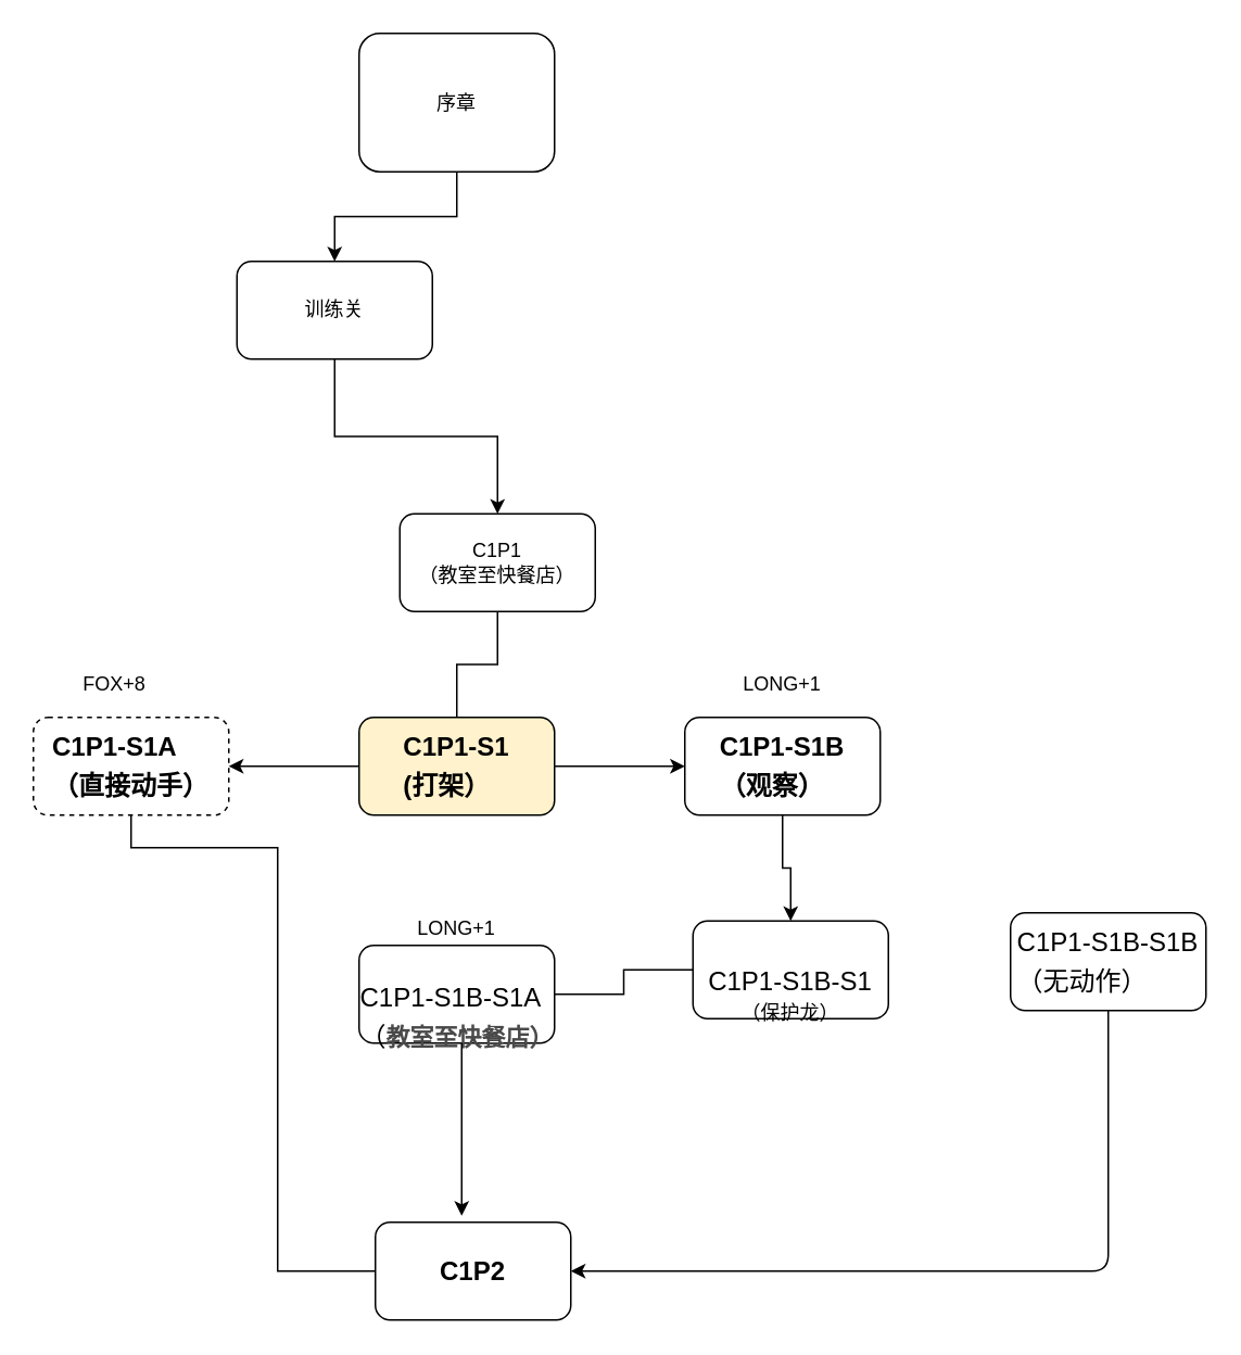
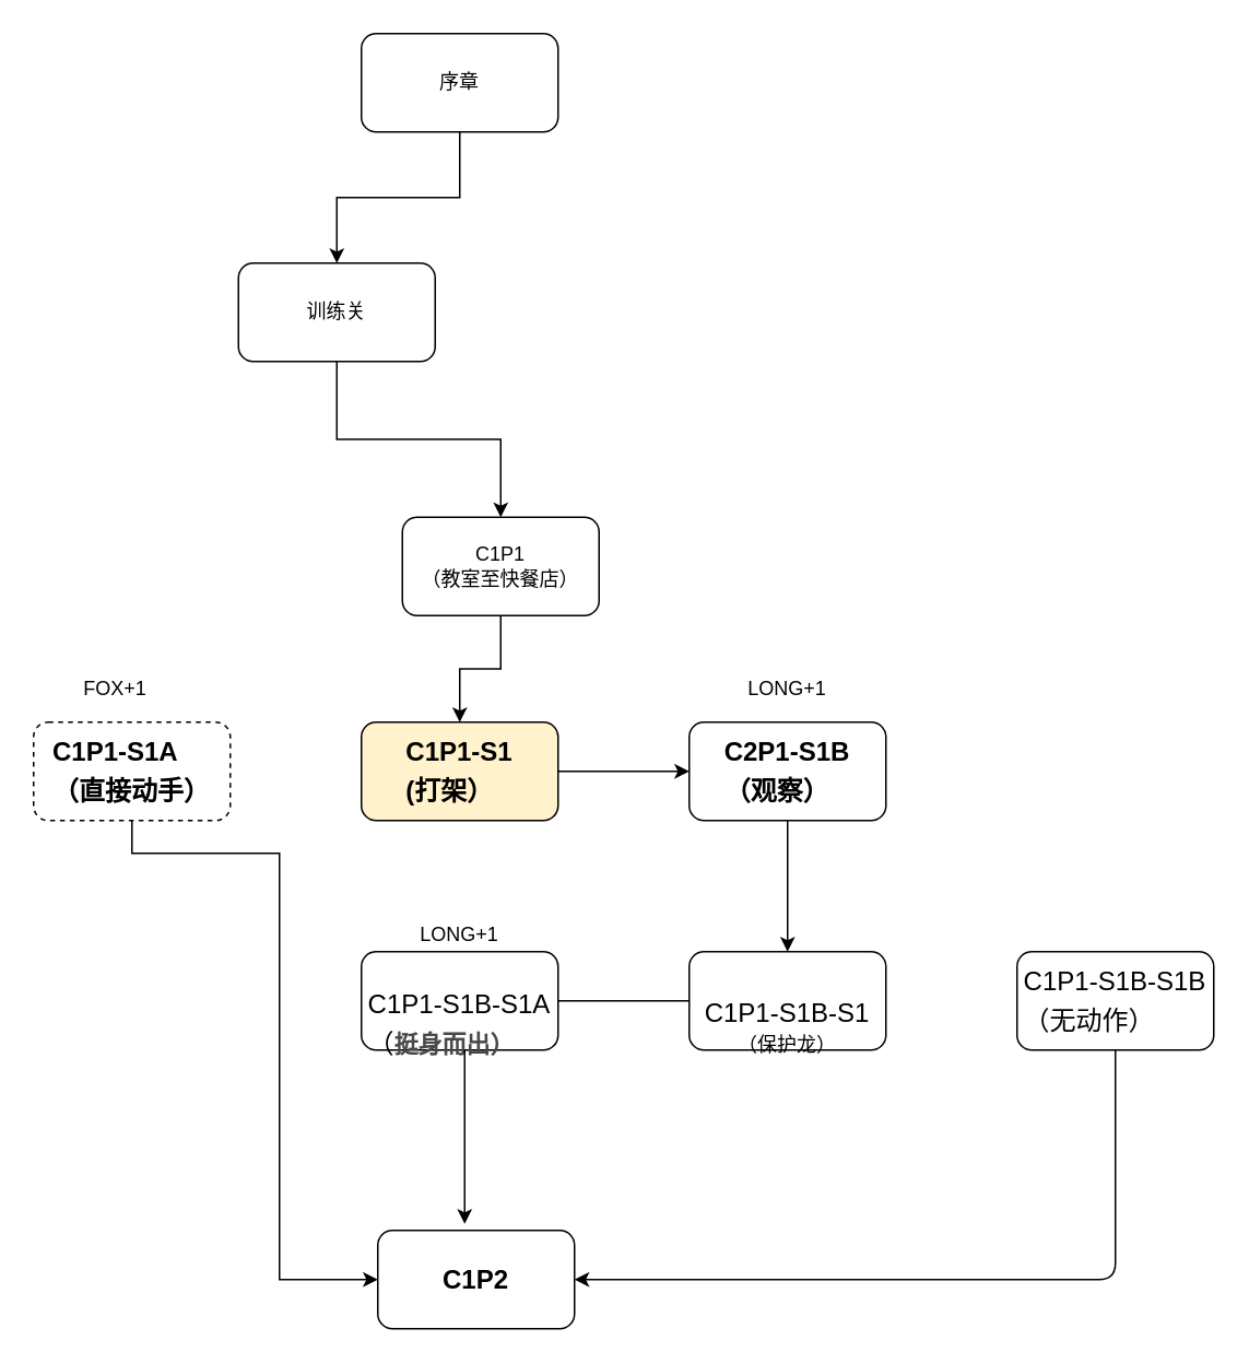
- <mxCell id="3" value="序章" style="rounded=1;whiteSpace=wrap;html=1;" parent="1" vertex="1"><mxGeometry x="220" y="20" width="120" height="85" as="geometry" /></mxCell>
+ <mxCell id="3" value="序章" style="rounded=1;whiteSpace=wrap;html=1;" parent="1" vertex="1"><mxGeometry x="220" y="20" width="120" height="60" as="geometry" /></mxCell>
- <mxCell id="22" value="FOX+8" style="text;html=1;strokeColor=none;fillColor=none;align=center;verticalAlign=middle;whiteSpace=wrap;rounded=0;" parent="1" vertex="1"><mxGeometry x="50" y="410" width="40" height="20" as="geometry" /></mxCell>
+ <mxCell id="22" value="FOX+1" style="text;html=1;strokeColor=none;fillColor=none;align=center;verticalAlign=middle;whiteSpace=wrap;rounded=0;" parent="1" vertex="1"><mxGeometry x="50" y="410" width="40" height="20" as="geometry" /></mxCell>
- <mxCell id="6" value="" style="edgeStyle=orthogonalEdgeStyle;rounded=0;orthogonalLoop=1;jettySize=auto;html=1;endArrow=none;" parent="1" source="7" target="10" edge="1"><mxGeometry relative="1" as="geometry" /></mxCell>
+ <mxCell id="6" value="" style="edgeStyle=orthogonalEdgeStyle;rounded=0;orthogonalLoop=1;jettySize=auto;html=1;" parent="1" source="7" target="10" edge="1"><mxGeometry relative="1" as="geometry" /></mxCell>
- <mxCell id="9" value="" style="edgeStyle=orthogonalEdgeStyle;rounded=0;orthogonalLoop=1;jettySize=auto;html=1;" parent="1" source="10" target="12" edge="1"><mxGeometry relative="1" as="geometry" /></mxCell>
- <mxCell id="15" value="&lt;span&gt;&lt;div align=&quot;left&quot; class=&quot;ql-align-left ql-long-9303817&quot; style=&quot;line-height: 150% ; text-align: left ; font-size: 12pt&quot;&gt;&lt;strong class=&quot;ql-author-9303817&quot;&gt;C1P1-S1B&lt;/strong&gt;&lt;/div&gt;&lt;div align=&quot;left&quot; class=&quot;ql-align-left ql-long-9303817&quot; style=&quot;line-height: 150% ; text-align: left ; font-size: 12pt&quot;&gt;&lt;strong class=&quot;ql-author-9303817&quot;&gt;（观察）&lt;/strong&gt;&lt;/div&gt;&lt;/span&gt;" style="rounded=1;whiteSpace=wrap;html=1;" parent="1" vertex="1"><mxGeometry x="420" y="440" width="120" height="60" as="geometry" /></mxCell>
+ <mxCell id="15" value="&lt;span&gt;&lt;div align=&quot;left&quot; class=&quot;ql-align-left ql-long-9303817&quot; style=&quot;line-height: 150% ; text-align: left ; font-size: 12pt&quot;&gt;&lt;strong class=&quot;ql-author-9303817&quot;&gt;C2P1-S1B&lt;/strong&gt;&lt;/div&gt;&lt;div align=&quot;left&quot; class=&quot;ql-align-left ql-long-9303817&quot; style=&quot;line-height: 150% ; text-align: left ; font-size: 12pt&quot;&gt;&lt;strong class=&quot;ql-author-9303817&quot;&gt;（观察）&lt;/strong&gt;&lt;/div&gt;&lt;/span&gt;" style="rounded=1;whiteSpace=wrap;html=1;" parent="1" vertex="1"><mxGeometry x="420" y="440" width="120" height="60" as="geometry" /></mxCell>
- <mxCell id="18" value="&lt;span&gt;&lt;div align=&quot;left&quot; class=&quot;ql-align-left ql-long-9303817&quot; style=&quot;line-height: 150% ; text-align: left ; font-size: 12pt&quot;&gt;&lt;span class=&quot;ql-author-9303817&quot;&gt;C1P1-S1B-S1B&lt;/span&gt;&lt;/div&gt;&lt;div align=&quot;left&quot; class=&quot;ql-align-left ql-long-9303817&quot; style=&quot;line-height: 150% ; text-align: left ; font-size: 12pt&quot;&gt;&lt;span class=&quot;ql-author-9303817&quot;&gt;（无动作）&lt;/span&gt;&lt;/div&gt;&lt;/span&gt;" style="rounded=1;whiteSpace=wrap;html=1;" parent="1" vertex="1"><mxGeometry x="620" y="560" width="120" height="60" as="geometry" /></mxCell>
+ <mxCell id="18" value="&lt;span&gt;&lt;div align=&quot;left&quot; class=&quot;ql-align-left ql-long-9303817&quot; style=&quot;line-height: 150% ; text-align: left ; font-size: 12pt&quot;&gt;&lt;span class=&quot;ql-author-9303817&quot;&gt;C1P1-S1B-S1B&lt;/span&gt;&lt;/div&gt;&lt;div align=&quot;left&quot; class=&quot;ql-align-left ql-long-9303817&quot; style=&quot;line-height: 150% ; text-align: left ; font-size: 12pt&quot;&gt;&lt;span class=&quot;ql-author-9303817&quot;&gt;（无动作）&lt;/span&gt;&lt;/div&gt;&lt;/span&gt;" style="rounded=1;whiteSpace=wrap;html=1;" parent="1" vertex="1"><mxGeometry x="620" y="580" width="120" height="60" as="geometry" /></mxCell>
- <mxCell id="17" value="&lt;br&gt;&lt;br&gt;&lt;span&gt;&lt;div align=&quot;left&quot; class=&quot;ql-align-left ql-long-9303817&quot; style=&quot;line-height: 150% ; text-align: left ; font-size: 12pt&quot;&gt;&lt;span class=&quot;ql-author-9303817&quot;&gt;C1P1-S1B-S1&lt;/span&gt;&lt;/div&gt;&lt;/span&gt;（保护龙）&lt;br&gt;" style="rounded=1;whiteSpace=wrap;html=1;" parent="1" vertex="1"><mxGeometry x="425" y="565" width="120" height="60" as="geometry" /></mxCell>
+ <mxCell id="17" value="&lt;br&gt;&lt;br&gt;&lt;span&gt;&lt;div align=&quot;left&quot; class=&quot;ql-align-left ql-long-9303817&quot; style=&quot;line-height: 150% ; text-align: left ; font-size: 12pt&quot;&gt;&lt;span class=&quot;ql-author-9303817&quot;&gt;C1P1-S1B-S1&lt;/span&gt;&lt;/div&gt;&lt;/span&gt;（保护龙）&lt;br&gt;" style="rounded=1;whiteSpace=wrap;html=1;" parent="1" vertex="1"><mxGeometry x="420" y="580" width="120" height="60" as="geometry" /></mxCell>
- <mxCell id="19" value="&lt;br&gt;&lt;br&gt;&lt;span&gt;&lt;div align=&quot;left&quot; class=&quot;ql-align-left ql-long-9303817&quot; style=&quot;line-height: 150% ; text-align: left ; font-size: 12pt&quot;&gt;&lt;span class=&quot;ql-author-9303817&quot;&gt;C1P1-S1B-S1A&lt;/span&gt;&lt;/div&gt;&lt;div align=&quot;left&quot; class=&quot;ql-align-left ql-long-9303817&quot; style=&quot;line-height: 150% ; text-align: left ; font-size: 12pt&quot;&gt;&lt;span class=&quot;ql-author-9303817&quot;&gt;（&lt;/span&gt;&lt;strong class=&quot;ql-author-9390904&quot; style=&quot;color: rgb(73 , 73 , 73) ; font-size: 11pt&quot;&gt;教室至快餐店）&lt;/strong&gt;&lt;/div&gt;&lt;/span&gt;" style="rounded=1;whiteSpace=wrap;html=1;" parent="1" vertex="1"><mxGeometry x="220" y="580" width="120" height="60" as="geometry" /></mxCell>
+ <mxCell id="19" value="&lt;br&gt;&lt;br&gt;&lt;span&gt;&lt;div align=&quot;left&quot; class=&quot;ql-align-left ql-long-9303817&quot; style=&quot;line-height: 150% ; text-align: left ; font-size: 12pt&quot;&gt;&lt;span class=&quot;ql-author-9303817&quot;&gt;C1P1-S1B-S1A&lt;/span&gt;&lt;/div&gt;&lt;div align=&quot;left&quot; class=&quot;ql-align-left ql-long-9303817&quot; style=&quot;line-height: 150% ; text-align: left ; font-size: 12pt&quot;&gt;&lt;span class=&quot;ql-author-9303817&quot;&gt;（&lt;/span&gt;&lt;strong class=&quot;ql-author-9390904&quot; style=&quot;color: rgb(73 , 73 , 73) ; font-size: 11pt&quot;&gt;挺身而出）&lt;/strong&gt;&lt;/div&gt;&lt;/span&gt;" style="rounded=1;whiteSpace=wrap;html=1;" parent="1" vertex="1"><mxGeometry x="220" y="580" width="120" height="60" as="geometry" /></mxCell>
- <mxCell id="11" value="" style="edgeStyle=orthogonalEdgeStyle;rounded=0;orthogonalLoop=1;jettySize=auto;html=1;endArrow=none;" parent="1" source="12" target="13" edge="1"><mxGeometry relative="1" as="geometry"><Array as="points"><mxPoint x="80" y="520" /><mxPoint x="170" y="520" /><mxPoint x="170" y="780" /></Array></mxGeometry></mxCell>
+ <mxCell id="11" value="" style="edgeStyle=orthogonalEdgeStyle;rounded=0;orthogonalLoop=1;jettySize=auto;html=1;" parent="1" source="12" target="13" edge="1"><mxGeometry relative="1" as="geometry"><Array as="points"><mxPoint x="80" y="520" /><mxPoint x="170" y="520" /><mxPoint x="170" y="780" /></Array></mxGeometry></mxCell>
